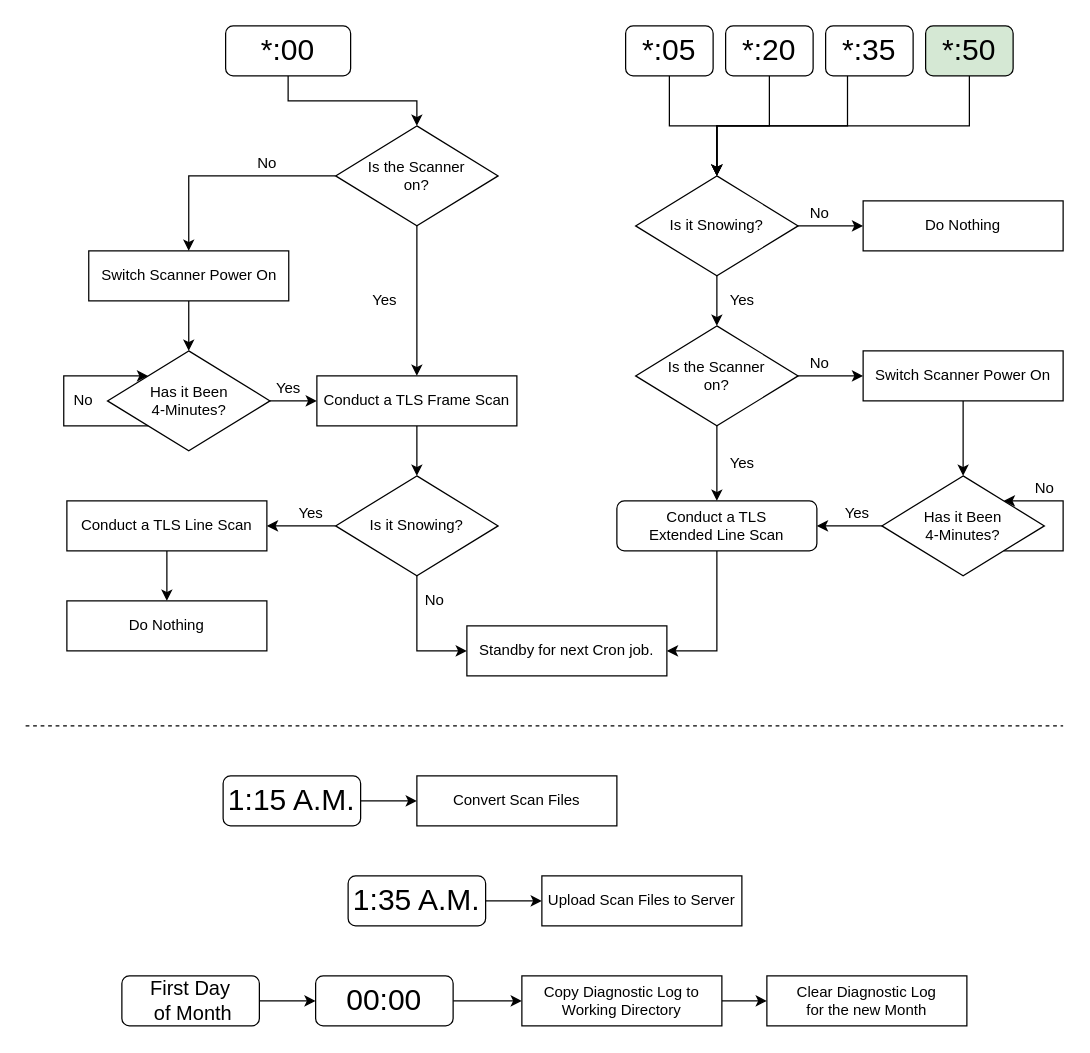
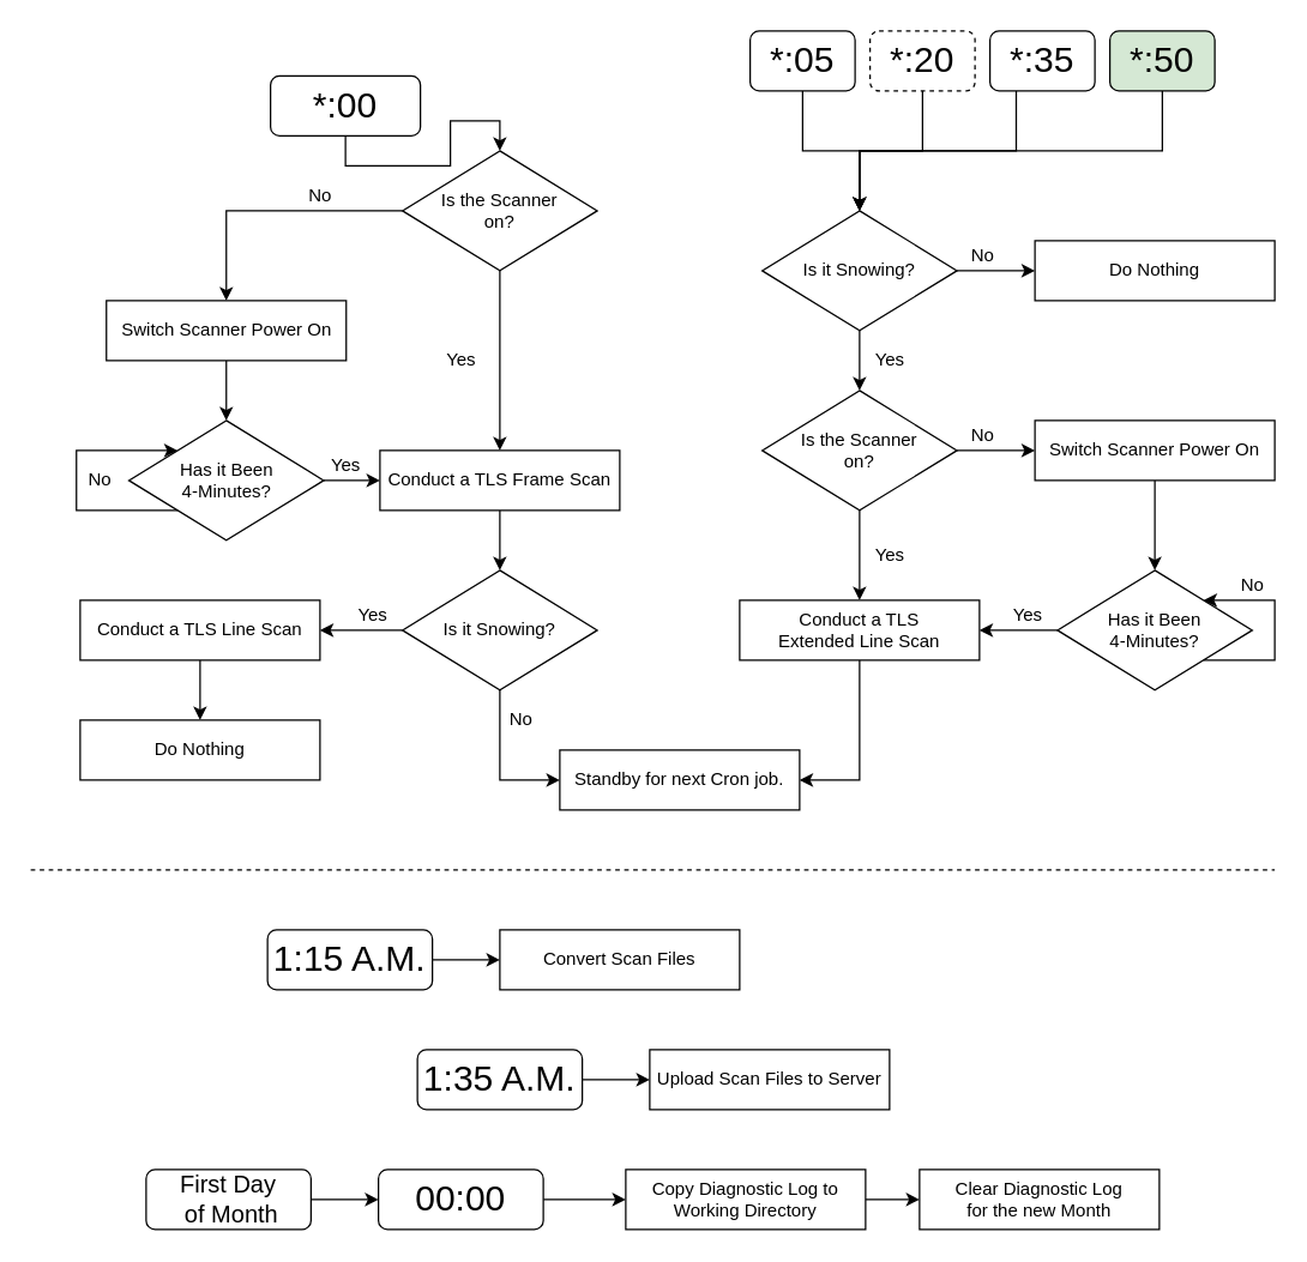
- <mxCell id="3" value="&lt;font style=&quot;font-size: 24px&quot;&gt;*:00&lt;/font&gt;" style="rounded=1;whiteSpace=wrap;html=1;" parent="1" vertex="1"><mxGeometry x="180" y="20" width="100" height="40" as="geometry" /></mxCell>
+ <mxCell id="3" value="&lt;font style=&quot;font-size: 24px&quot;&gt;*:00&lt;/font&gt;" style="rounded=1;whiteSpace=wrap;html=1;" parent="1" vertex="1"><mxGeometry x="180" y="50" width="100" height="40" as="geometry" /></mxCell>
- <mxCell id="24" value="&lt;font style=&quot;font-size: 24px&quot;&gt;*:20&lt;/font&gt;" style="rounded=1;whiteSpace=wrap;html=1;" parent="1" vertex="1"><mxGeometry x="580" y="20" width="70" height="40" as="geometry" /></mxCell>
+ <mxCell id="24" value="&lt;font style=&quot;font-size: 24px&quot;&gt;*:20&lt;/font&gt;" style="rounded=1;whiteSpace=wrap;html=1;dashed=1;" parent="1" vertex="1"><mxGeometry x="580" y="20" width="70" height="40" as="geometry" /></mxCell>
- <mxCell id="39" value="Conduct a TLS &lt;br&gt;Extended Line Scan" style="whiteSpace=wrap;html=1;rounded=1;" parent="1" vertex="1"><mxGeometry x="493" y="400" width="160" height="40" as="geometry" /></mxCell>
+ <mxCell id="39" value="Conduct a TLS &lt;br&gt;Extended Line Scan" style="rounded=0;whiteSpace=wrap;html=1;" parent="1" vertex="1"><mxGeometry x="493" y="400" width="160" height="40" as="geometry" /></mxCell>
